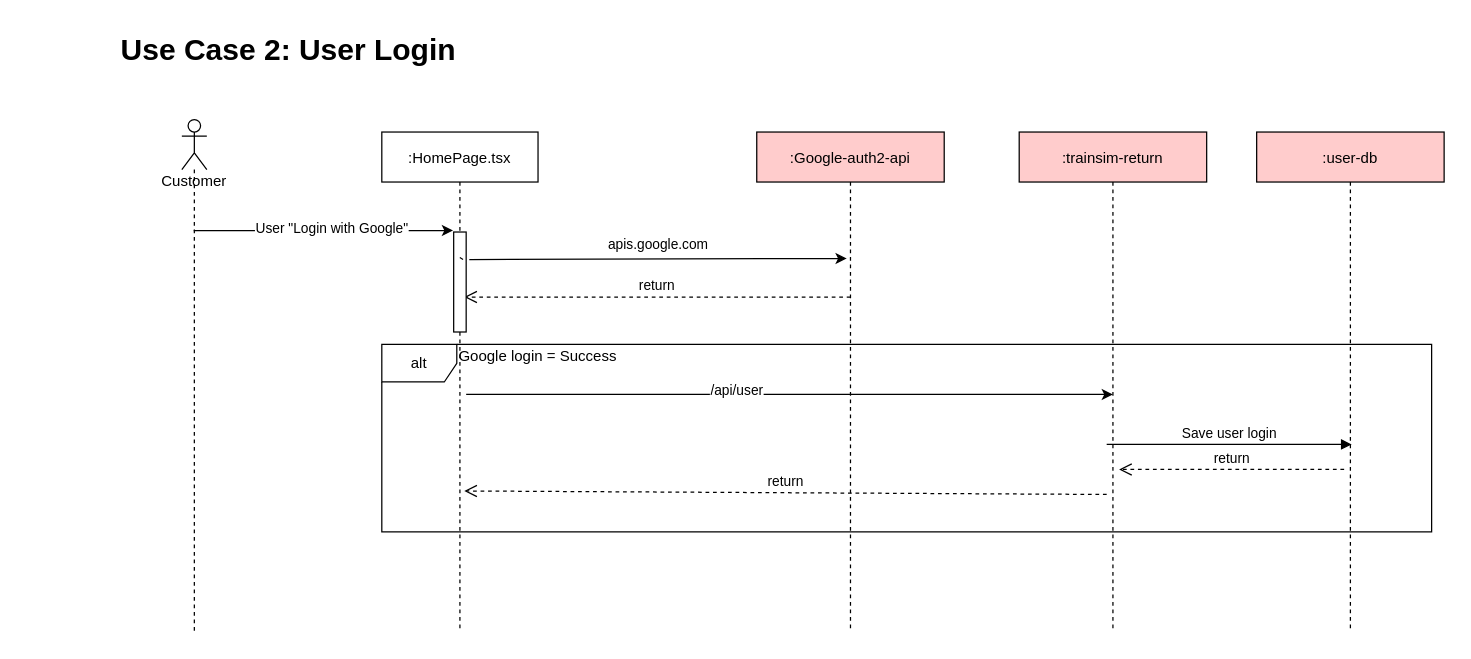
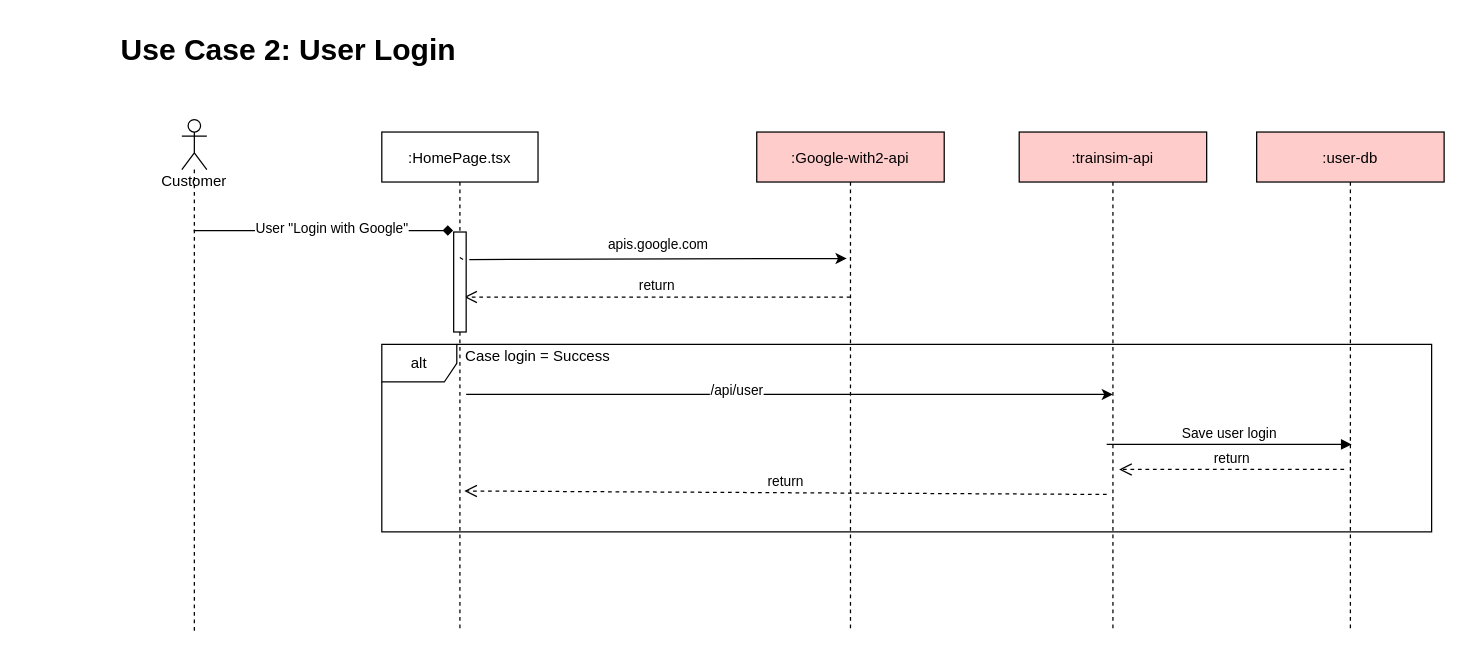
- <mxCell id="6" value=":Google-auth2-api" style="shape=umlLifeline;perimeter=lifelinePerimeter;container=1;collapsible=0;recursiveResize=0;rounded=0;shadow=0;strokeWidth=1;fillColor=#FFCCCC;" vertex="1" parent="1"><mxGeometry x="605" y="105" width="150" height="400" as="geometry" /></mxCell>
+ <mxCell id="6" value=":Google-with2-api" style="shape=umlLifeline;perimeter=lifelinePerimeter;container=1;collapsible=0;recursiveResize=0;rounded=0;shadow=0;strokeWidth=1;fillColor=#FFCCCC;" vertex="1" parent="1"><mxGeometry x="605" y="105" width="150" height="400" as="geometry" /></mxCell>
- <mxCell id="17" value=":trainsim-return" style="shape=umlLifeline;perimeter=lifelinePerimeter;container=1;collapsible=0;recursiveResize=0;rounded=0;shadow=0;strokeWidth=1;fillColor=#FFCCCC;" vertex="1" parent="1"><mxGeometry x="815" y="105" width="150" height="400" as="geometry" /></mxCell>
+ <mxCell id="17" value=":trainsim-api" style="shape=umlLifeline;perimeter=lifelinePerimeter;container=1;collapsible=0;recursiveResize=0;rounded=0;shadow=0;strokeWidth=1;fillColor=#FFCCCC;" vertex="1" parent="1"><mxGeometry x="815" y="105" width="150" height="400" as="geometry" /></mxCell>
- <mxCell id="7" value="" style="endArrow=classic;html=1;entryX=0.456;entryY=0.197;entryDx=0;entryDy=0;entryPerimeter=0;" edge="1" parent="1" source="4" target="3"><mxGeometry width="50" height="50" relative="1" as="geometry"><mxPoint x="145" y="215" as="sourcePoint" /><mxPoint x="195" y="165" as="targetPoint" /></mxGeometry></mxCell>
+ <mxCell id="7" value="" style="endArrow=diamond;html=1;entryX=0.456;entryY=0.197;entryDx=0;entryDy=0;entryPerimeter=0;" edge="1" parent="1" source="4" target="3"><mxGeometry width="50" height="50" relative="1" as="geometry"><mxPoint x="145" y="215" as="sourcePoint" /><mxPoint x="195" y="165" as="targetPoint" /></mxGeometry></mxCell>
- <mxCell id="16" value="Google login = Success" style="text;html=1;strokeColor=none;fillColor=none;align=center;verticalAlign=middle;whiteSpace=wrap;rounded=0;" vertex="1" parent="1"><mxGeometry x="365" y="275" width="130" height="20" as="geometry" /></mxCell>
+ <mxCell id="16" value="Case login = Success" style="text;html=1;strokeColor=none;fillColor=none;align=center;verticalAlign=middle;whiteSpace=wrap;rounded=0;" vertex="1" parent="1"><mxGeometry x="365" y="275" width="130" height="20" as="geometry" /></mxCell>
